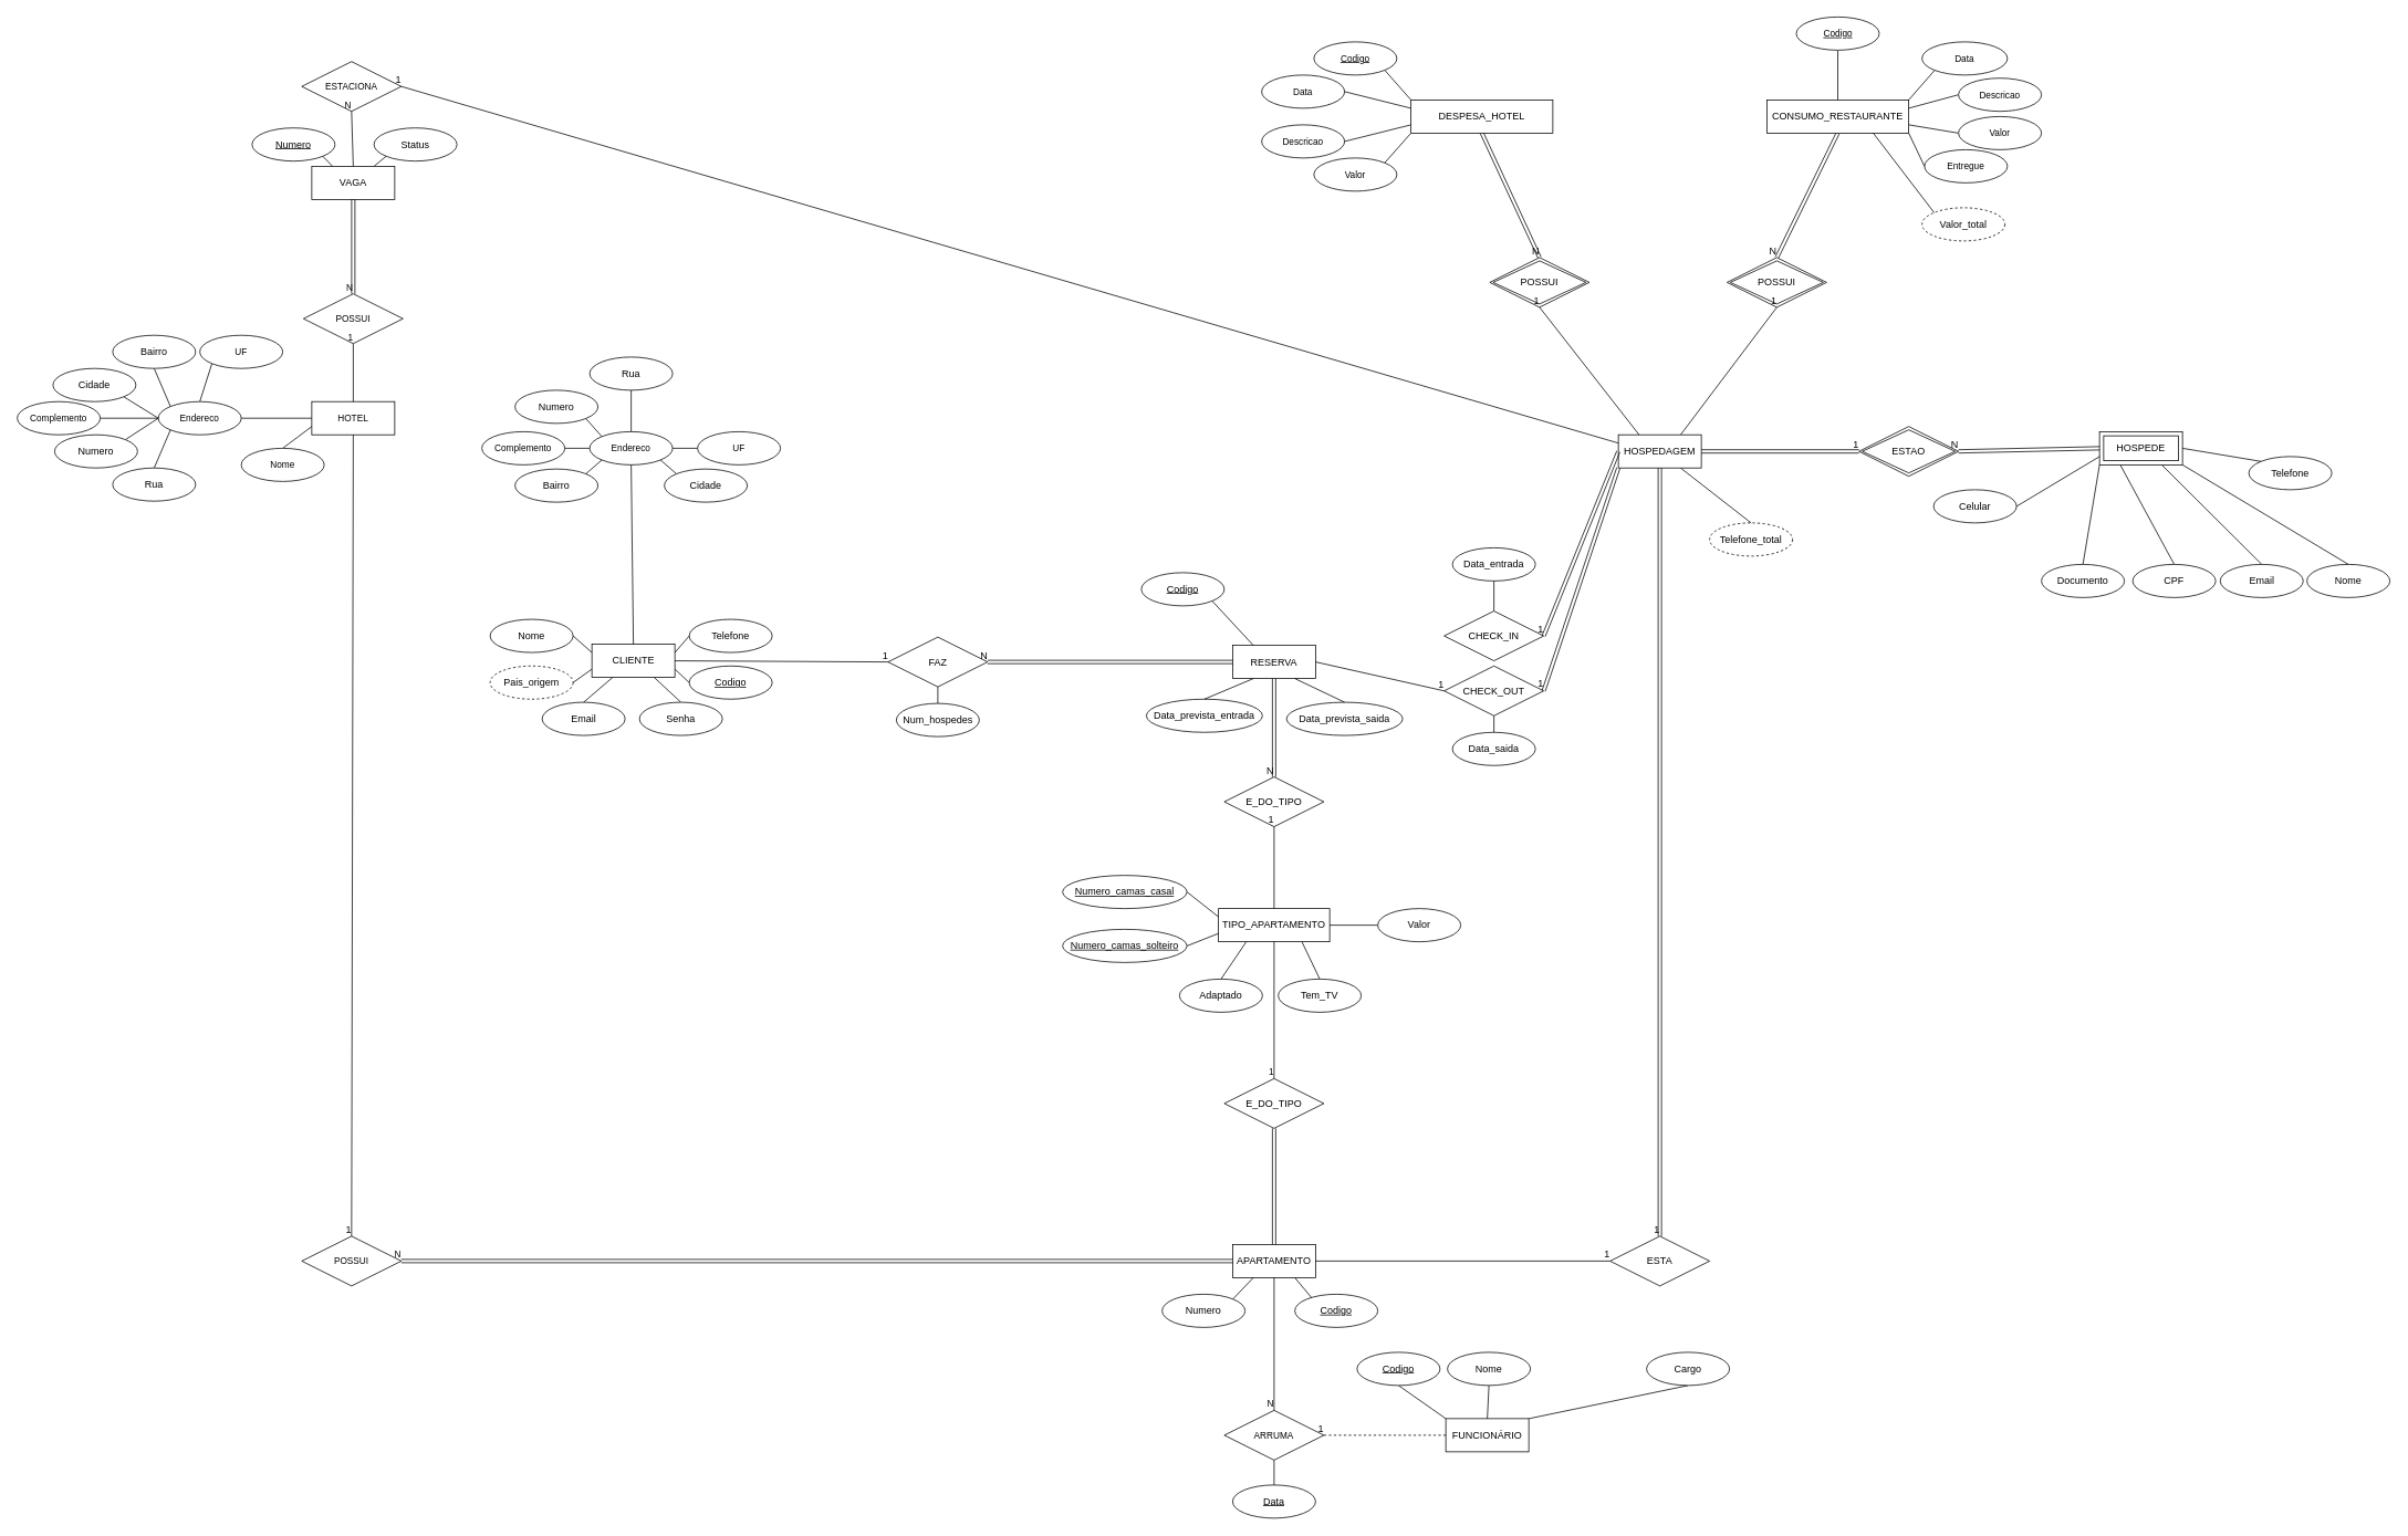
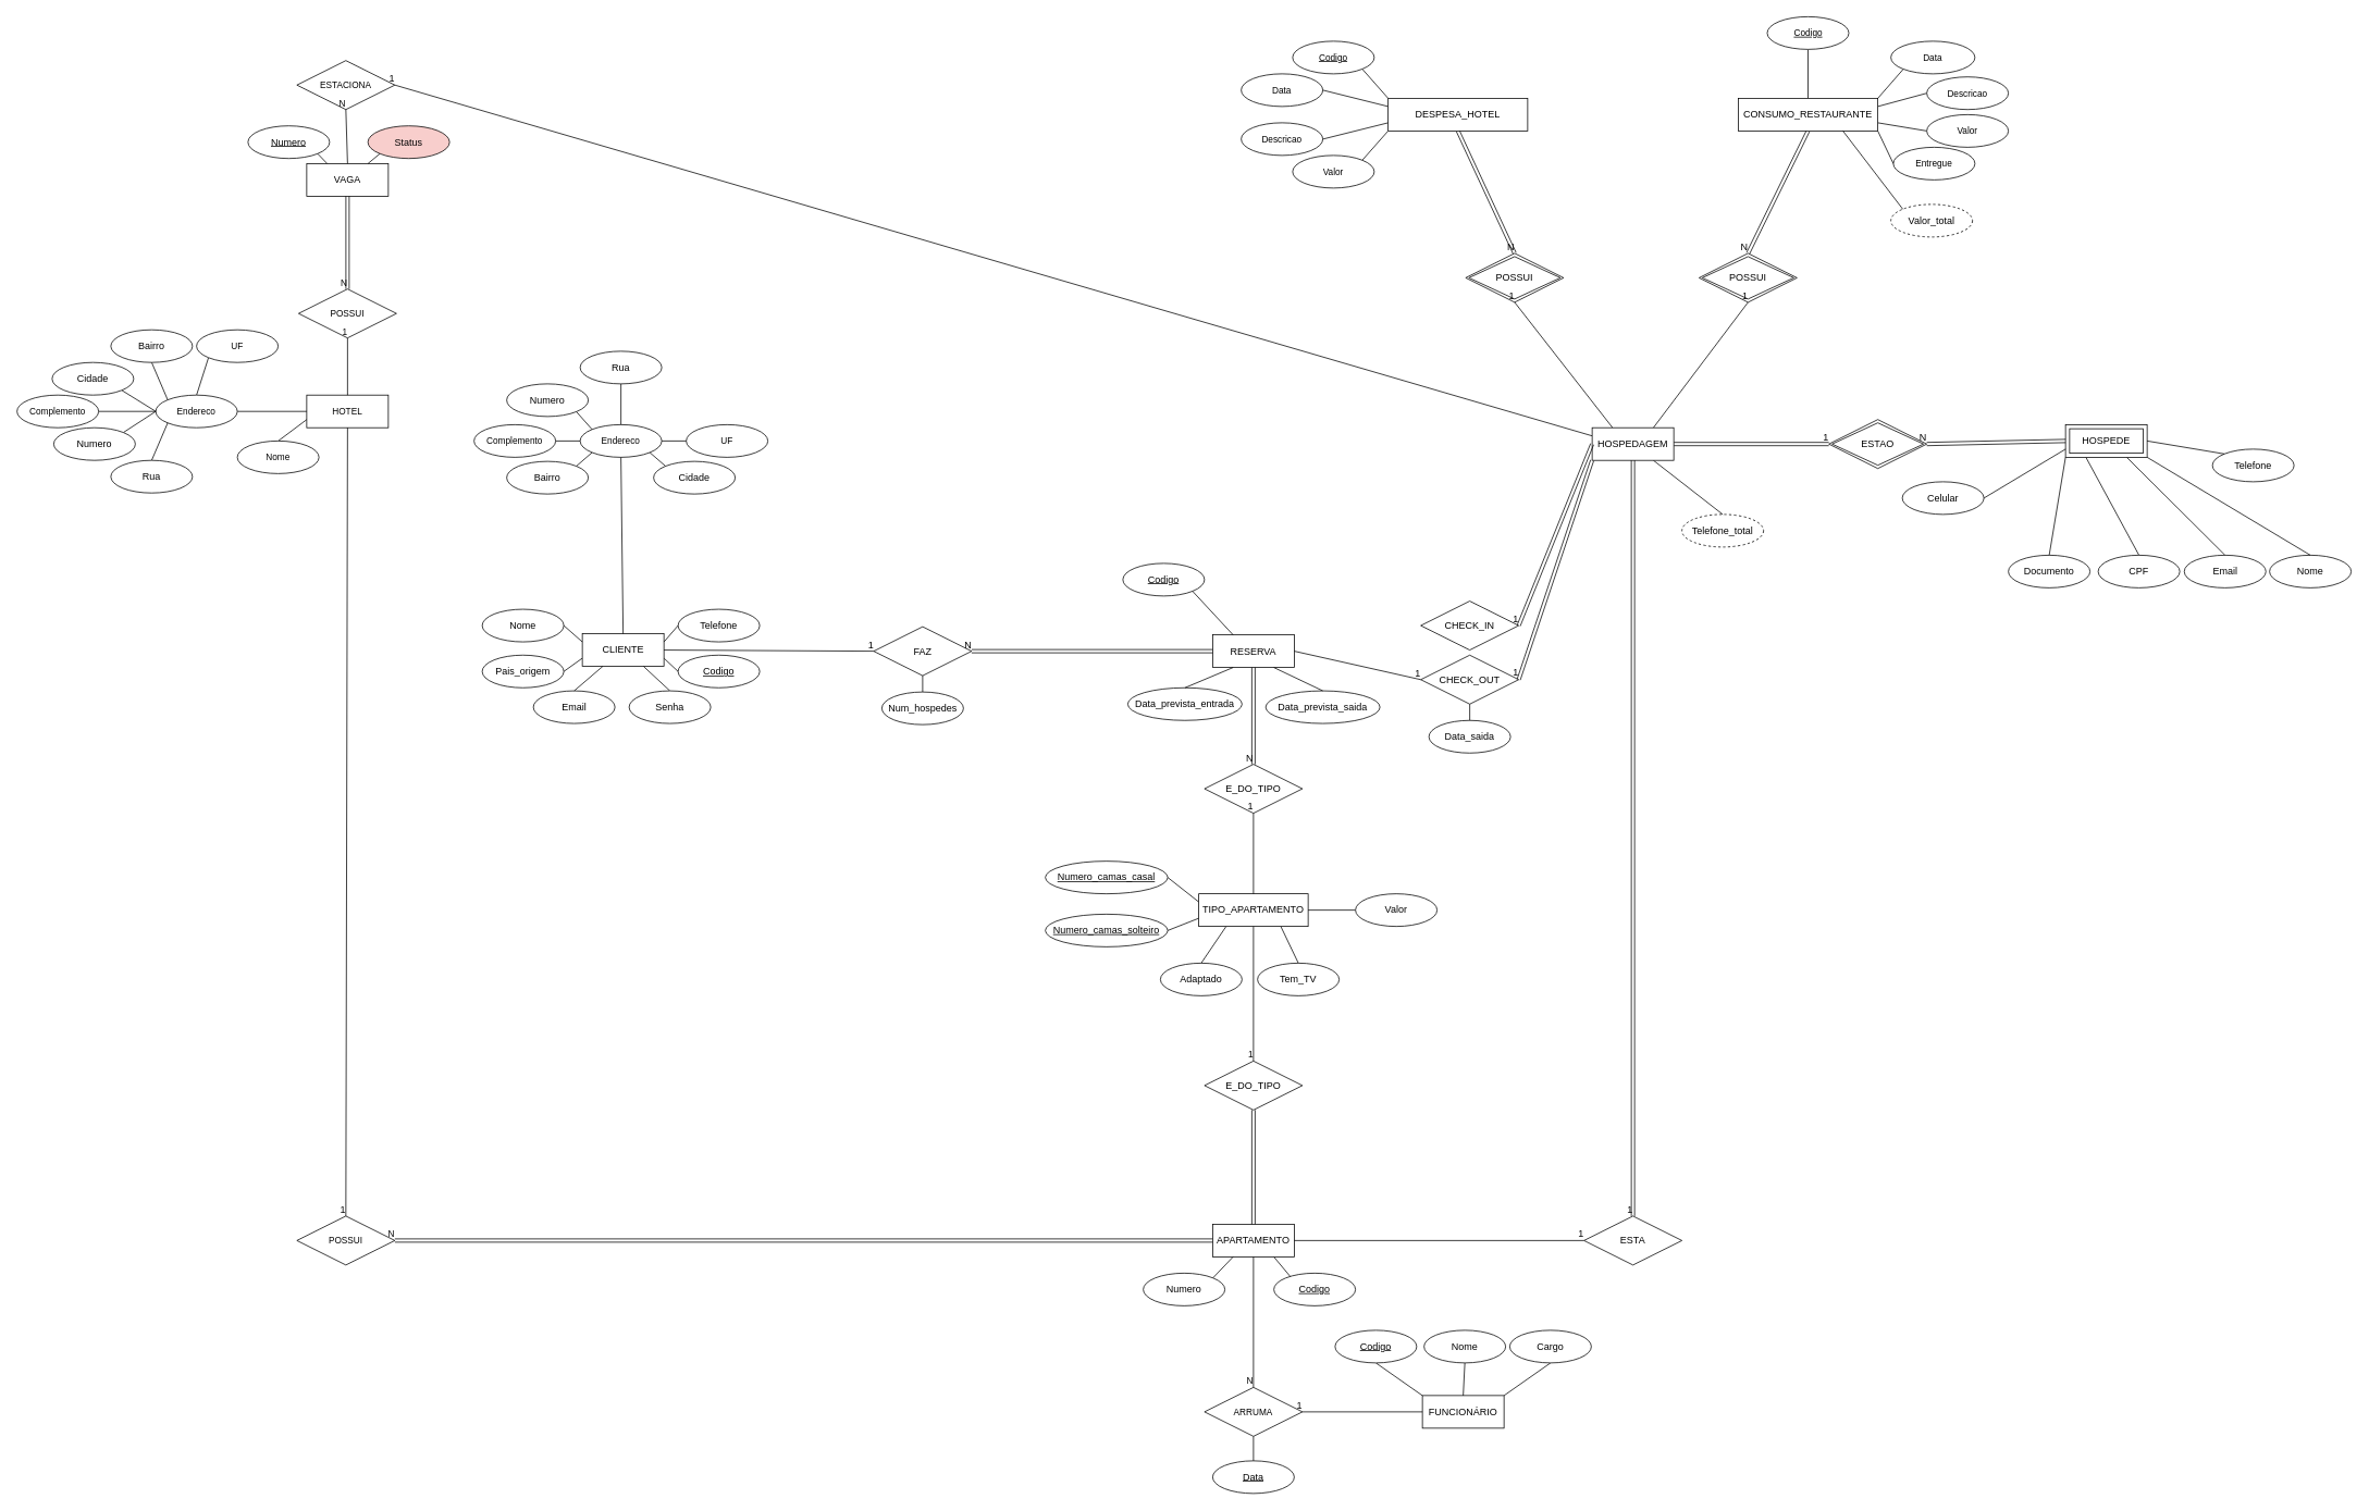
- <mxCell id="19" value="Status" style="ellipse;whiteSpace=wrap;html=1;align=center;" parent="1" vertex="1"><mxGeometry x="450" y="153.75" width="100" height="40" as="geometry" /></mxCell>
+ <mxCell id="19" value="Status" style="ellipse;whiteSpace=wrap;html=1;align=center;fillColor=#f8cecc;" parent="1" vertex="1"><mxGeometry x="450" y="153.75" width="100" height="40" as="geometry" /></mxCell>
- <mxCell id="157" value="Data_entrada" style="ellipse;whiteSpace=wrap;html=1;align=center;" parent="1" vertex="1"><mxGeometry x="1750" y="660" width="100" height="40" as="geometry" /></mxCell>
- <mxCell id="158" value="" style="endArrow=none;html=1;rounded=0;entryX=0.5;entryY=0;entryDx=0;entryDy=0;exitX=0.5;exitY=1;exitDx=0;exitDy=0;" parent="1" source="157" target="174" edge="1"><mxGeometry relative="1" as="geometry"><mxPoint x="1631.355" y="714.142" as="sourcePoint" /><mxPoint x="1900" y="670" as="targetPoint" /></mxGeometry></mxCell>
- <mxCell id="90" value="Pais_origem" style="ellipse;whiteSpace=wrap;html=1;align=center;dashed=1;" parent="1" vertex="1"><mxGeometry x="590" y="802.5" width="100" height="40" as="geometry" /></mxCell>
+ <mxCell id="90" value="Pais_origem" style="ellipse;whiteSpace=wrap;html=1;align=center;" parent="1" vertex="1"><mxGeometry x="590" y="802.5" width="100" height="40" as="geometry" /></mxCell>
- <mxCell id="20" value="Cargo" style="ellipse;whiteSpace=wrap;html=1;align=center;" parent="1" vertex="1"><mxGeometry x="1984" y="1630" width="100" height="40" as="geometry" /></mxCell>
+ <mxCell id="20" value="Cargo" style="ellipse;whiteSpace=wrap;html=1;align=center;" parent="1" vertex="1"><mxGeometry x="1849" y="1630" width="100" height="40" as="geometry" /></mxCell>
- <mxCell id="167" value="" style="endArrow=none;html=1;rounded=0;entryX=1;entryY=0.5;entryDx=0;entryDy=0;exitX=0;exitY=0.5;exitDx=0;exitDy=0;dashed=1;" parent="1" source="12" target="43" edge="1"><mxGeometry relative="1" as="geometry"><mxPoint x="1615" y="1750" as="sourcePoint" /><mxPoint x="1775" y="1750" as="targetPoint" /></mxGeometry></mxCell>
+ <mxCell id="167" value="" style="endArrow=none;html=1;rounded=0;entryX=1;entryY=0.5;entryDx=0;entryDy=0;exitX=0;exitY=0.5;exitDx=0;exitDy=0;" parent="1" source="12" target="43" edge="1"><mxGeometry relative="1" as="geometry"><mxPoint x="1615" y="1750" as="sourcePoint" /><mxPoint x="1775" y="1750" as="targetPoint" /></mxGeometry></mxCell>
